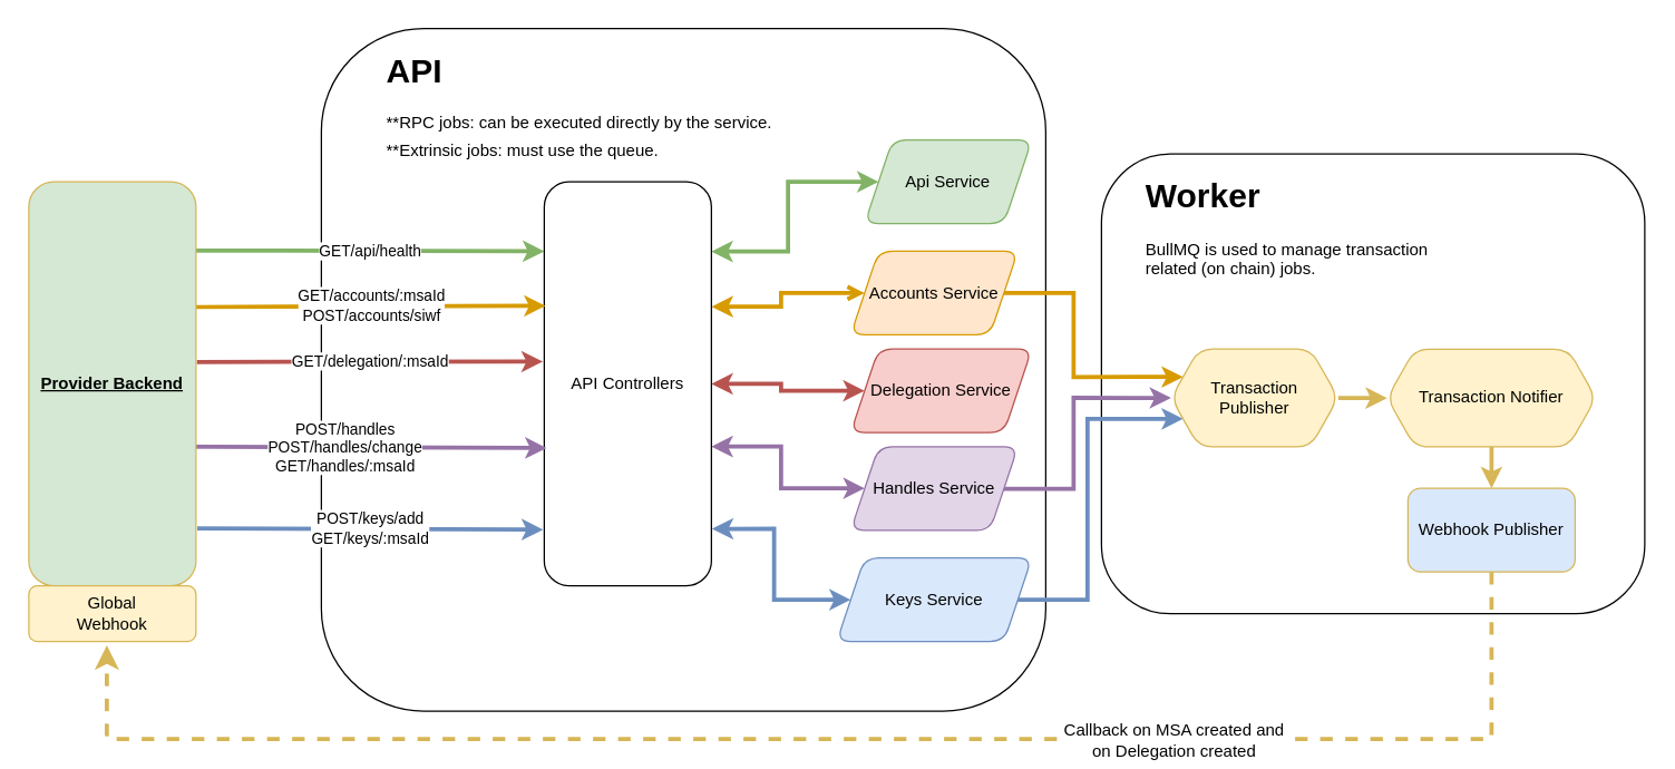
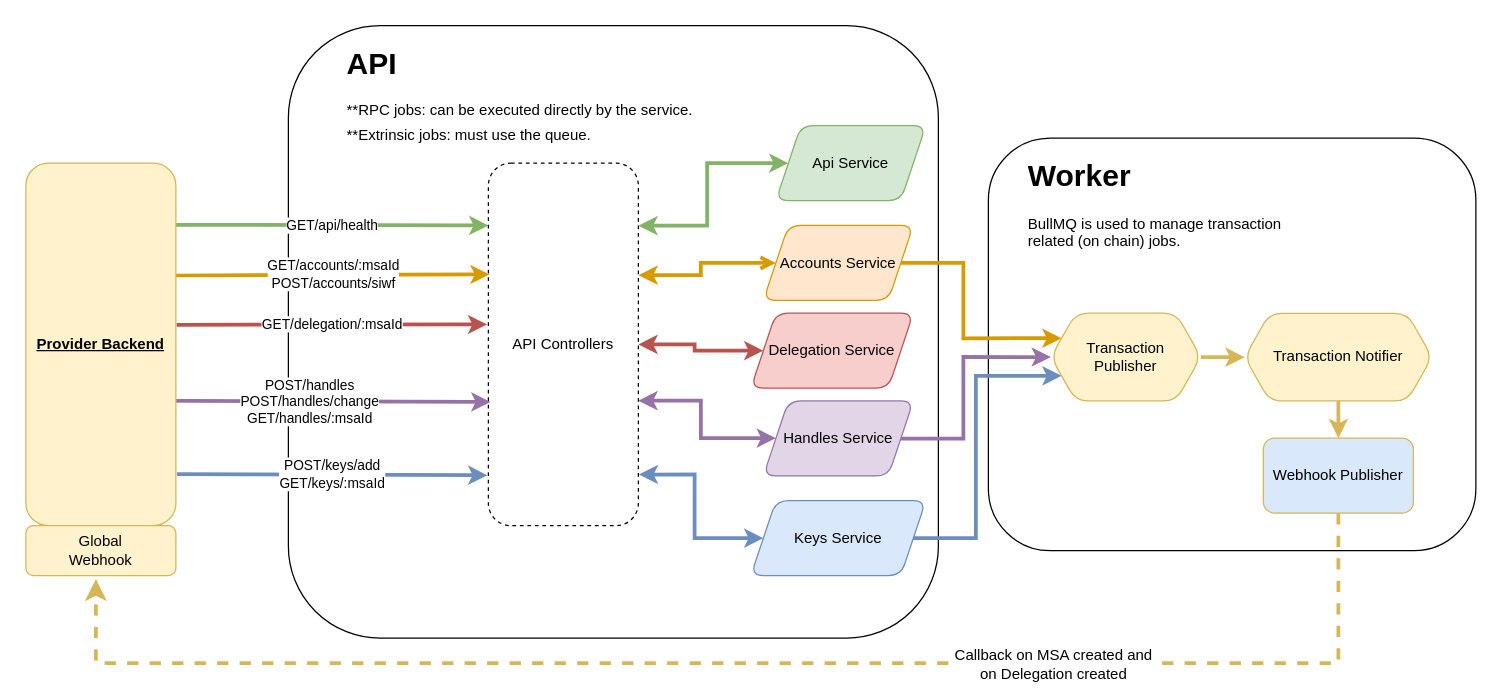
- <mxCell id="14" value="&lt;u&gt;&lt;b&gt;&lt;font color=&quot;#000000&quot;&gt;Provider Backend&lt;/font&gt;&lt;/b&gt;&lt;/u&gt;" style="rounded=1;whiteSpace=wrap;html=1;fillColor=#d5e8d4;strokeColor=#d6b656;" parent="1" vertex="1"><mxGeometry x="20" y="130" width="120" height="290" as="geometry" /></mxCell>
+ <mxCell id="14" value="&lt;u&gt;&lt;b&gt;&lt;font color=&quot;#000000&quot;&gt;Provider Backend&lt;/font&gt;&lt;/b&gt;&lt;/u&gt;" style="rounded=1;whiteSpace=wrap;html=1;fillColor=#fff2cc;strokeColor=#d6b656;" parent="1" vertex="1"><mxGeometry x="20" y="130" width="120" height="290" as="geometry" /></mxCell>
- <mxCell id="10" value="API Controllers" style="rounded=1;whiteSpace=wrap;html=1;" parent="1" vertex="1"><mxGeometry x="390" y="130" width="120" height="290" as="geometry" /></mxCell>
+ <mxCell id="10" value="API Controllers" style="rounded=1;whiteSpace=wrap;html=1;dashed=1;" parent="1" vertex="1"><mxGeometry x="390" y="130" width="120" height="290" as="geometry" /></mxCell>
- <mxCell id="26" value="Delegation Service" style="shape=parallelogram;perimeter=parallelogramPerimeter;whiteSpace=wrap;html=1;fixedSize=1;rounded=1;strokeColor=#b85450;align=center;verticalAlign=middle;fontFamily=Helvetica;fontSize=12;fillColor=#f8cecc;fontColor=#000000;" parent="1" vertex="1"><mxGeometry x="610" y="250" width="130" height="60" as="geometry" /></mxCell>
+ <mxCell id="26" value="Delegation Service" style="shape=parallelogram;perimeter=parallelogramPerimeter;whiteSpace=wrap;html=1;fixedSize=1;rounded=1;strokeColor=#b85450;align=center;verticalAlign=middle;fontFamily=Helvetica;fontSize=12;fillColor=#f8cecc;fontColor=#000000;" parent="1" vertex="1"><mxGeometry x="600" y="250" width="130" height="60" as="geometry" /></mxCell>
